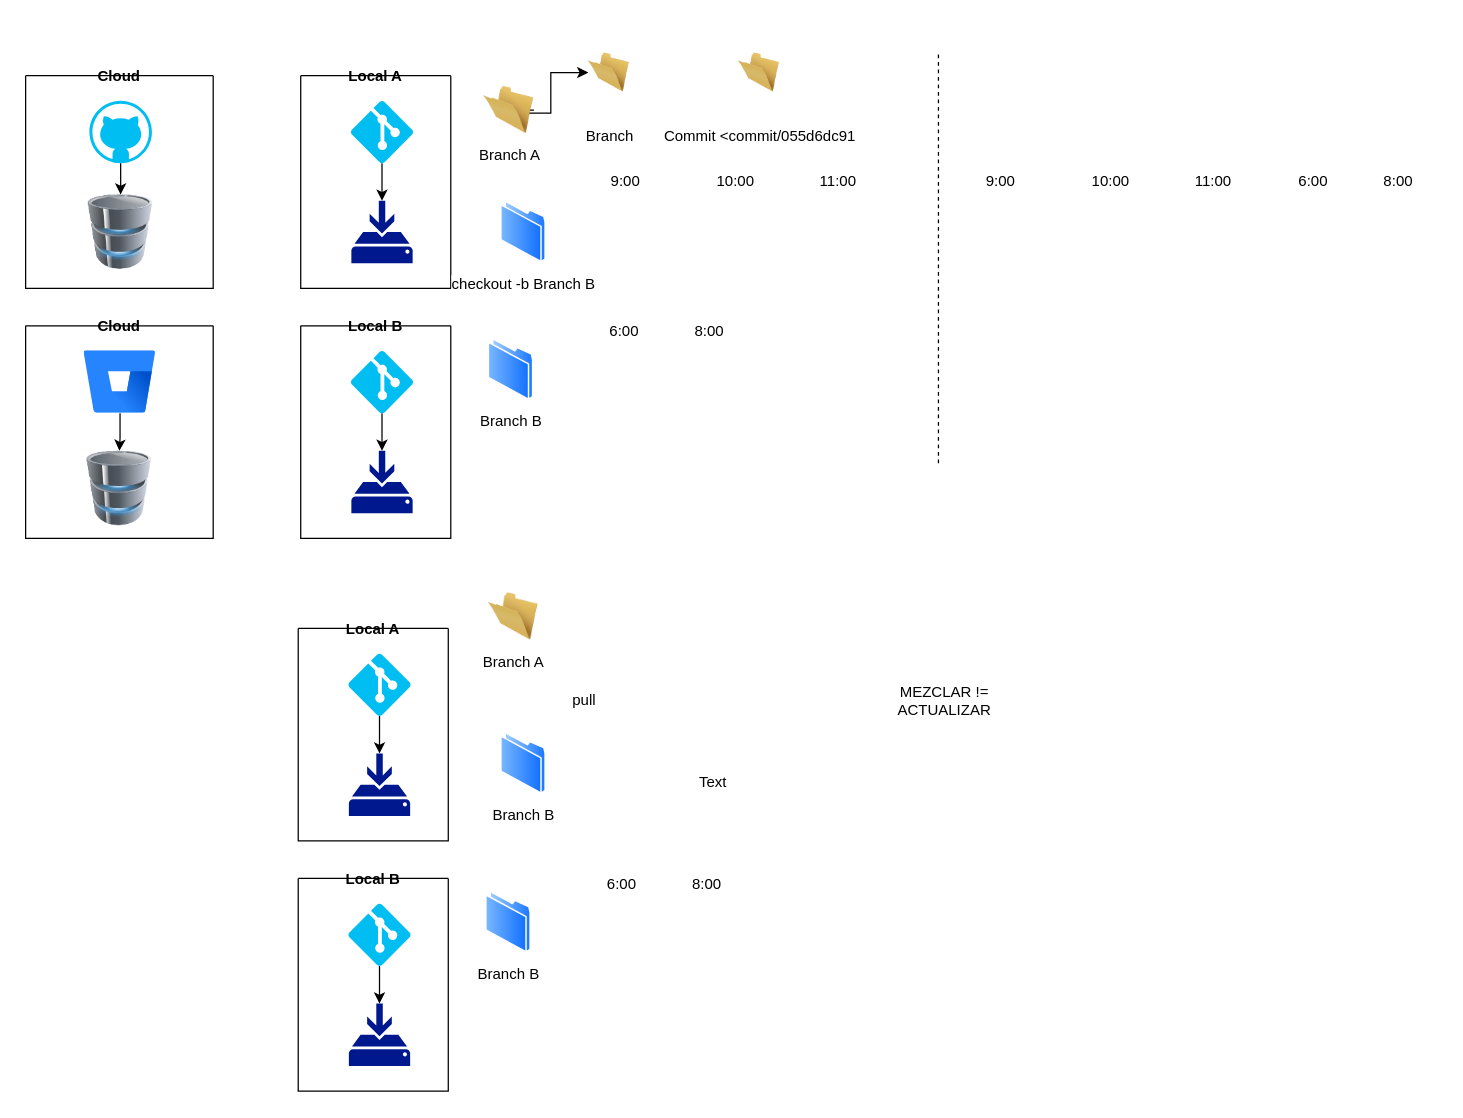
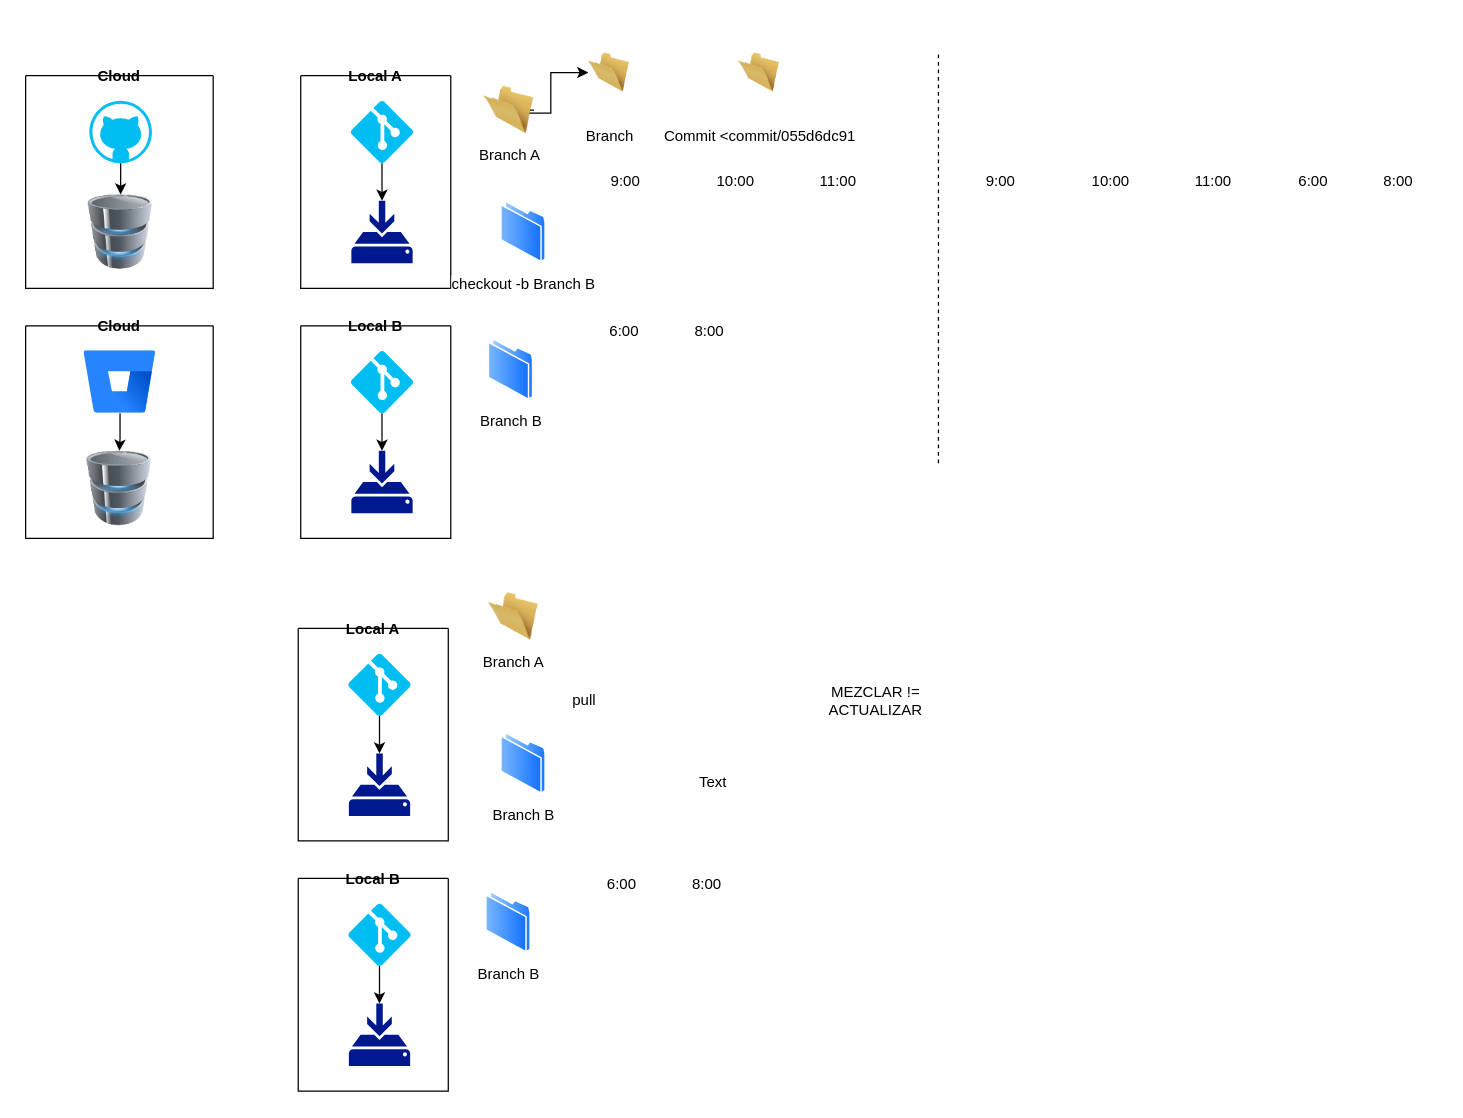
- <mxCell id="65" value="MEZCLAR != ACTUALIZAR" style="text;html=1;strokeColor=none;fillColor=none;align=center;verticalAlign=middle;whiteSpace=wrap;rounded=0;" vertex="1" parent="1"><mxGeometry x="725" y="545" width="60" height="30" as="geometry" /></mxCell>
+ <mxCell id="65" value="MEZCLAR != ACTUALIZAR" style="text;html=1;strokeColor=none;fillColor=none;align=center;verticalAlign=middle;whiteSpace=wrap;rounded=0;" vertex="1" parent="1"><mxGeometry x="670" y="545" width="60" height="30" as="geometry" /></mxCell>
